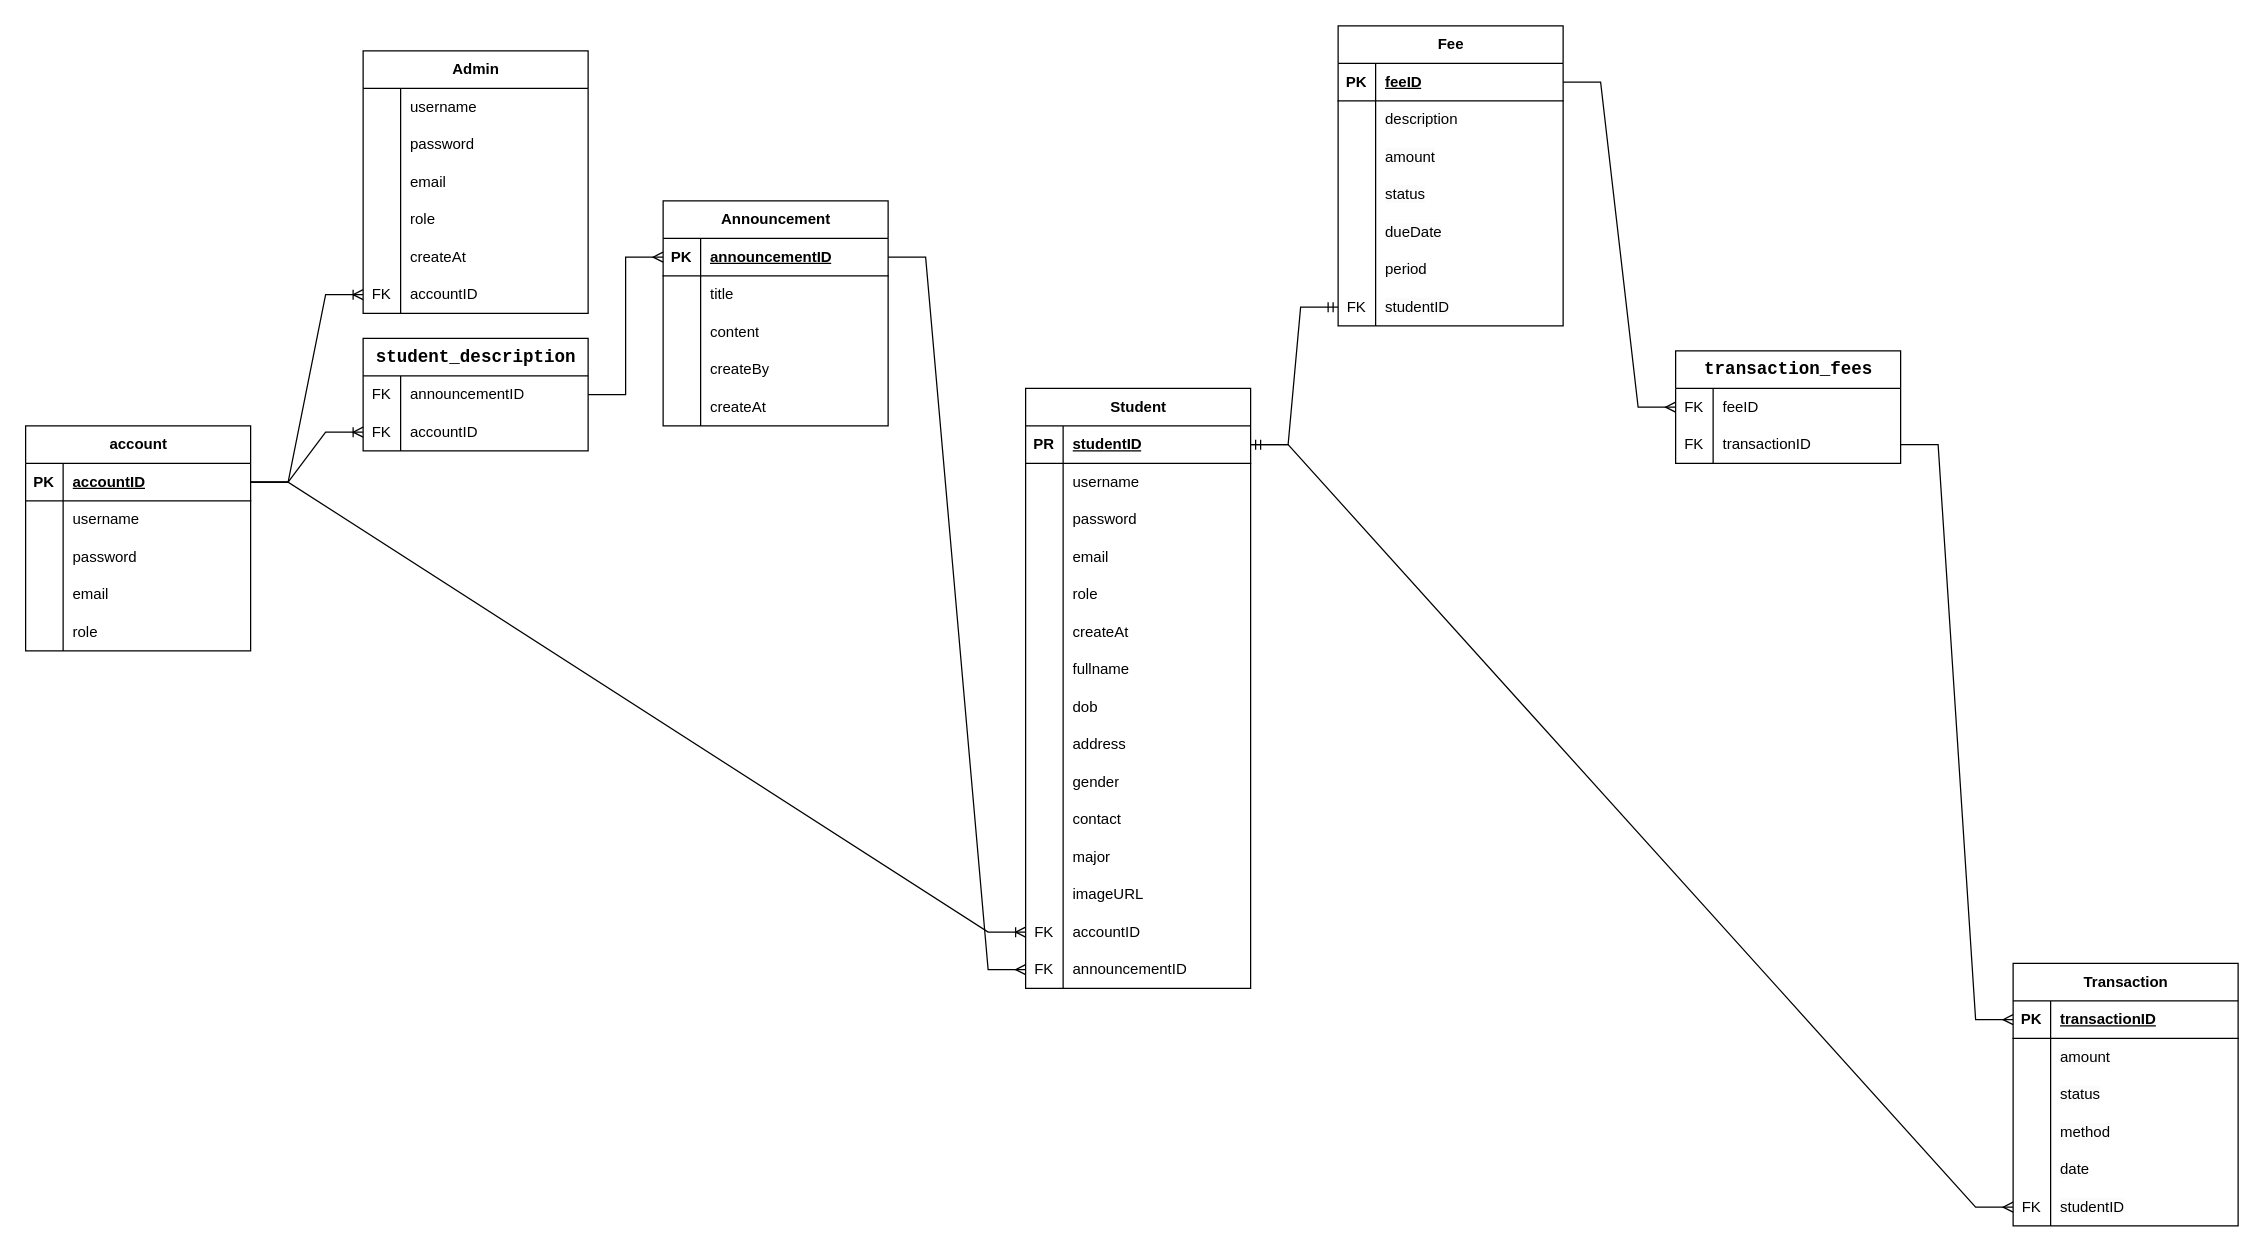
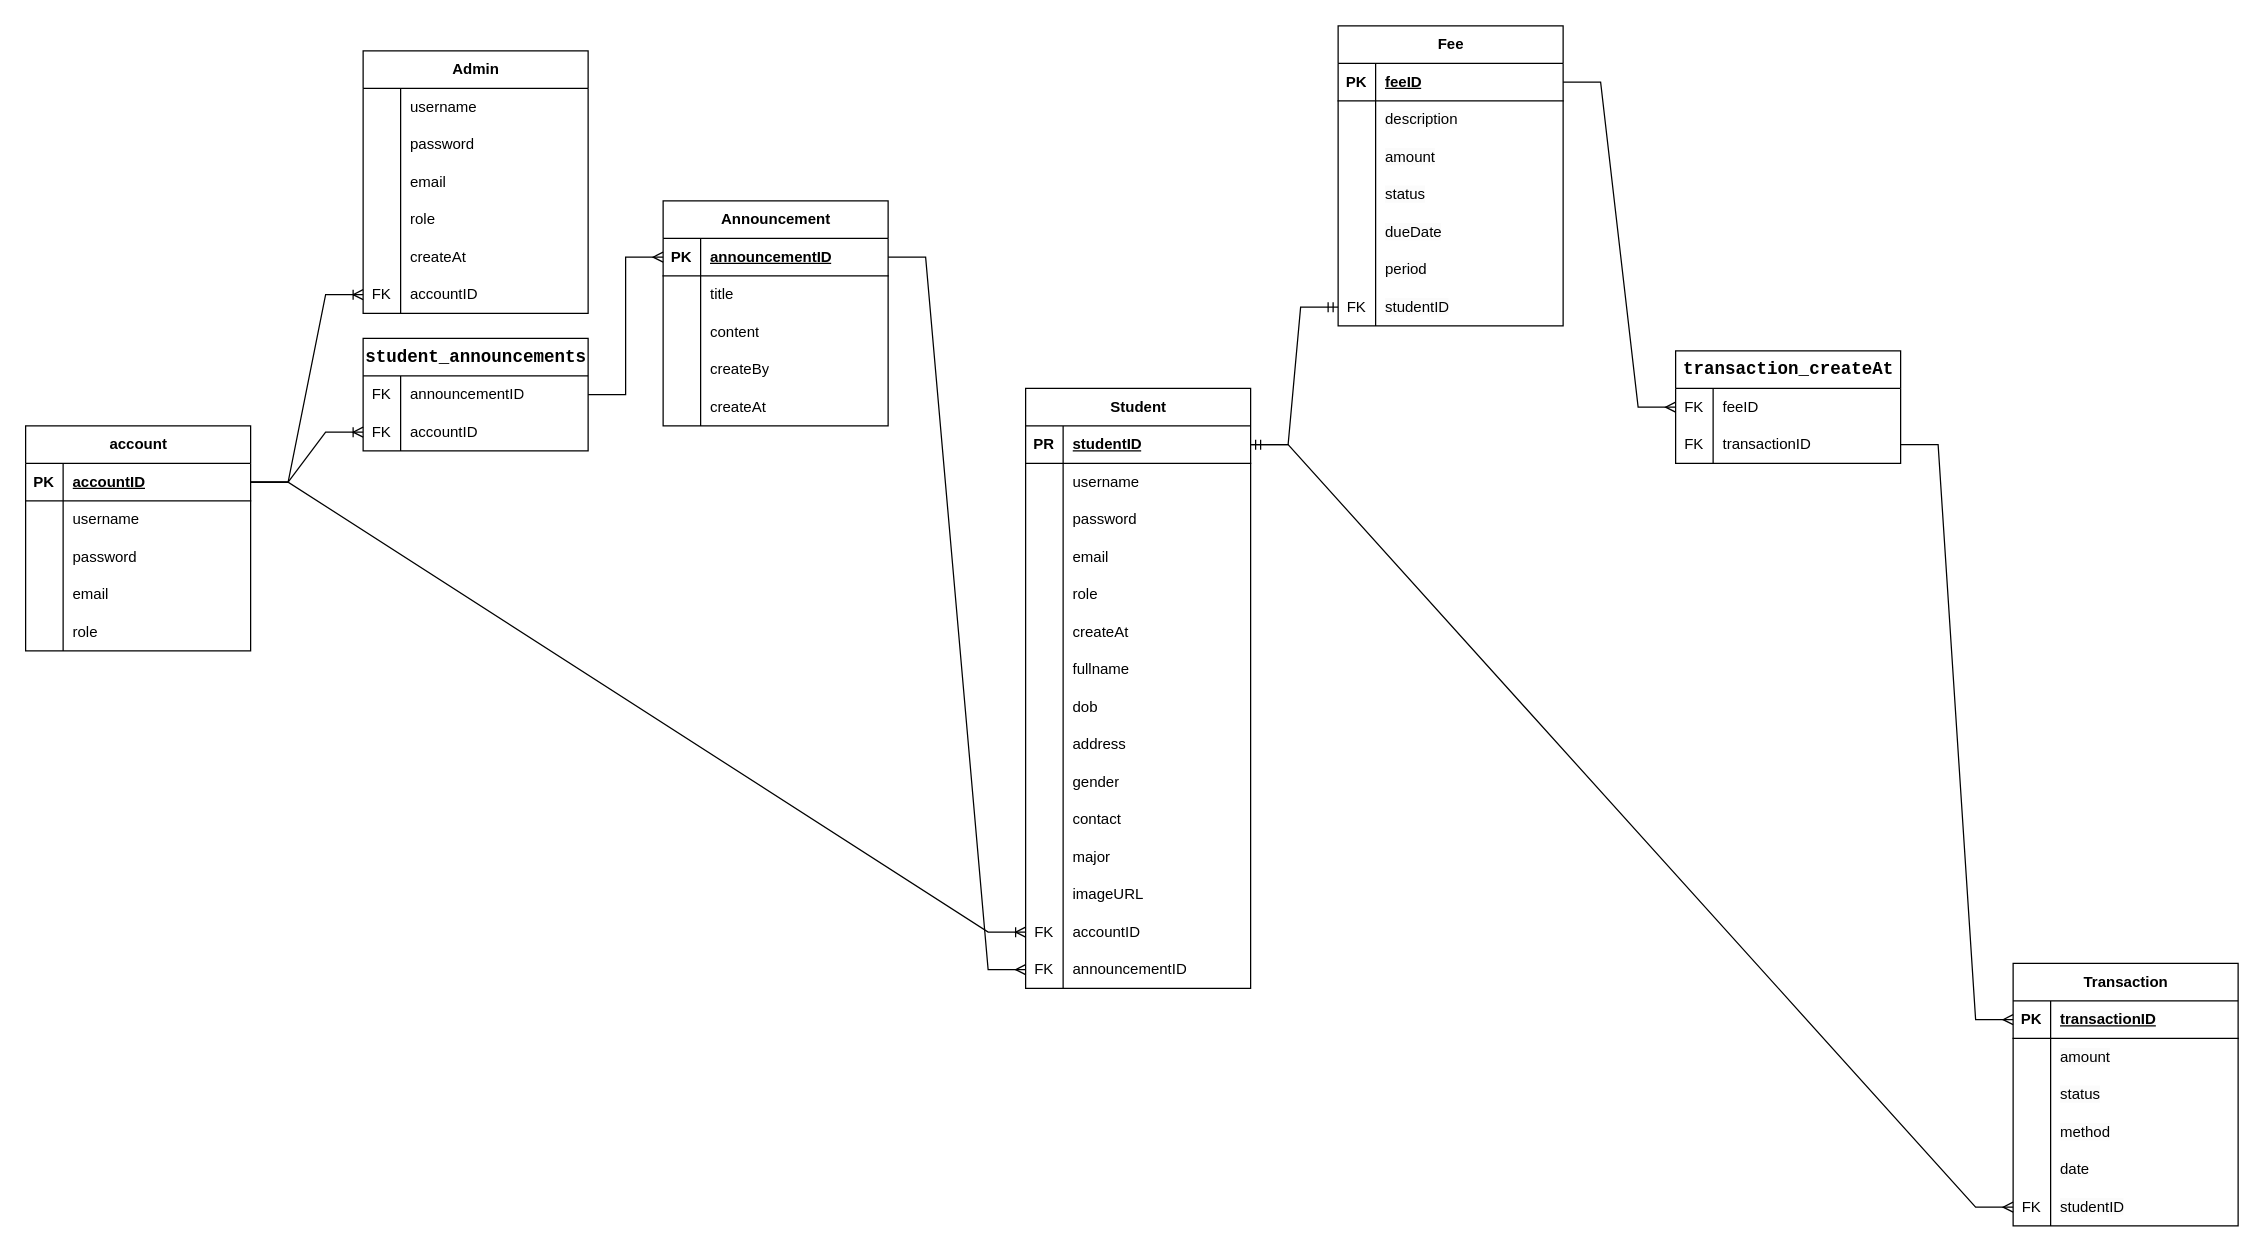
- <mxCell id="143" value="&lt;div style=&quot;font-family: Consolas, &amp;quot;Courier New&amp;quot;, monospace; font-size: 14px; line-height: 19px; white-space-collapse: preserve;&quot;&gt;&lt;font style=&quot;color: light-dark(rgb(0, 0, 0), rgb(55, 55, 55)); background-color: light-dark(rgb(255, 255, 255), rgb(211, 211, 211));&quot;&gt;student_description&lt;/font&gt;&lt;/div&gt;" style="shape=table;startSize=30;container=1;collapsible=1;childLayout=tableLayout;fixedRows=1;rowLines=0;fontStyle=1;align=center;resizeLast=1;html=1;" vertex="1" parent="1"><mxGeometry x="290" y="270" width="180" height="90" as="geometry" /></mxCell>
+ <mxCell id="143" value="&lt;div style=&quot;font-family: Consolas, &amp;quot;Courier New&amp;quot;, monospace; font-size: 14px; line-height: 19px; white-space-collapse: preserve;&quot;&gt;&lt;font style=&quot;color: light-dark(rgb(0, 0, 0), rgb(55, 55, 55)); background-color: light-dark(rgb(255, 255, 255), rgb(211, 211, 211));&quot;&gt;student_announcements&lt;/font&gt;&lt;/div&gt;" style="shape=table;startSize=30;container=1;collapsible=1;childLayout=tableLayout;fixedRows=1;rowLines=0;fontStyle=1;align=center;resizeLast=1;html=1;" vertex="1" parent="1"><mxGeometry x="290" y="270" width="180" height="90" as="geometry" /></mxCell>
- <mxCell id="154" value="&lt;div style=&quot;font-family: Consolas, &amp;quot;Courier New&amp;quot;, monospace; font-size: 14px; line-height: 19px; white-space-collapse: preserve;&quot;&gt;&lt;span style=&quot;background-color: rgb(255, 255, 255);&quot;&gt;transaction_fees&lt;/span&gt;&lt;/div&gt;" style="shape=table;startSize=30;container=1;collapsible=1;childLayout=tableLayout;fixedRows=1;rowLines=0;fontStyle=1;align=center;resizeLast=1;html=1;" vertex="1" parent="1"><mxGeometry x="1340" y="280" width="180" height="90" as="geometry" /></mxCell>
+ <mxCell id="154" value="&lt;div style=&quot;font-family: Consolas, &amp;quot;Courier New&amp;quot;, monospace; font-size: 14px; line-height: 19px; white-space-collapse: preserve;&quot;&gt;&lt;span style=&quot;background-color: rgb(255, 255, 255);&quot;&gt;transaction_createAt&lt;/span&gt;&lt;/div&gt;" style="shape=table;startSize=30;container=1;collapsible=1;childLayout=tableLayout;fixedRows=1;rowLines=0;fontStyle=1;align=center;resizeLast=1;html=1;" vertex="1" parent="1"><mxGeometry x="1340" y="280" width="180" height="90" as="geometry" /></mxCell>
